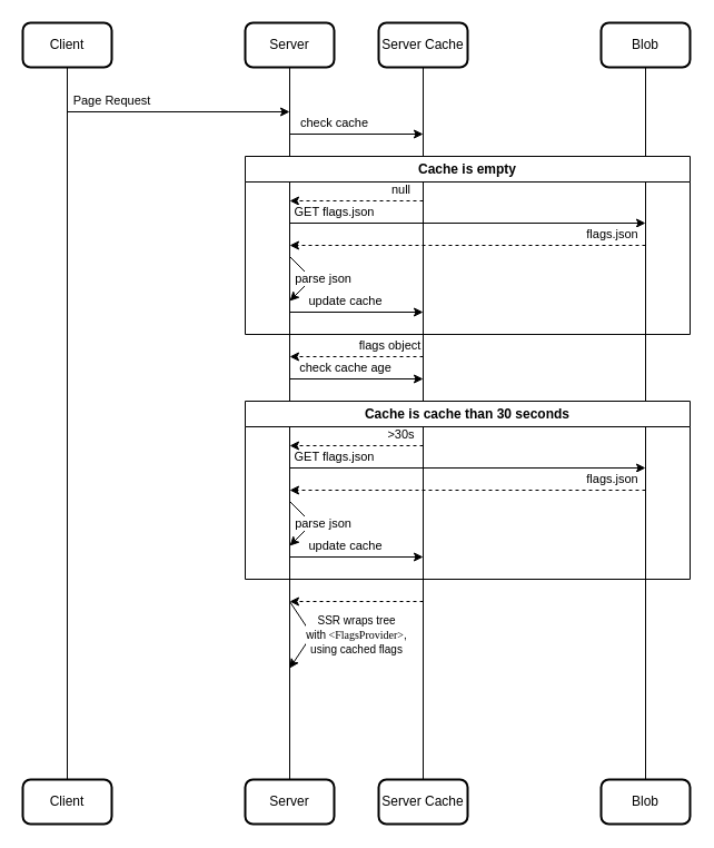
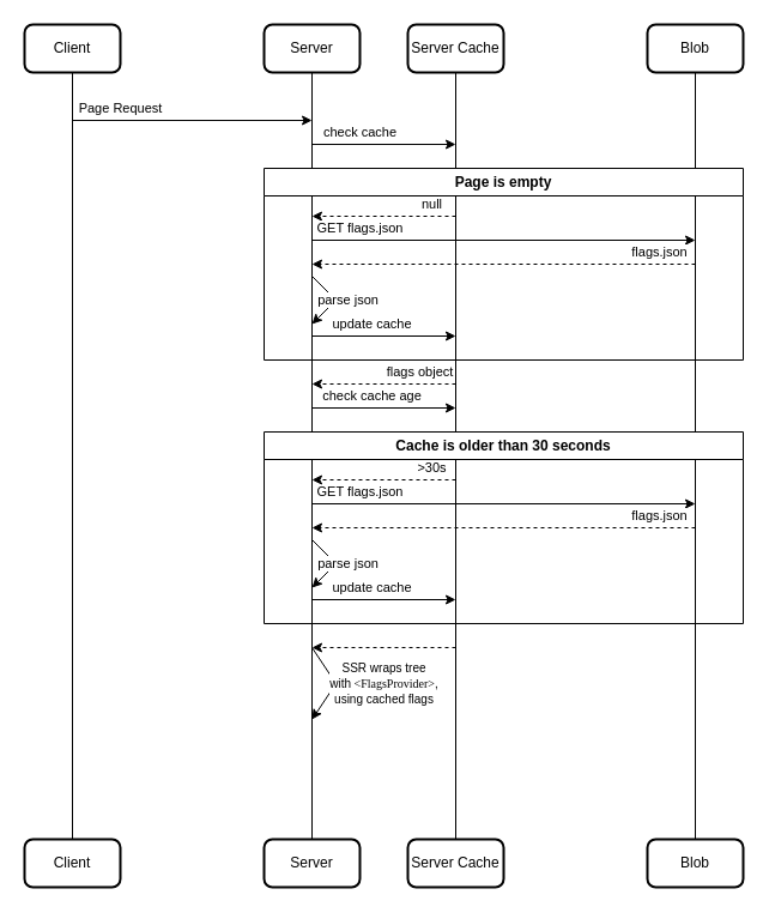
- <mxCell id="16" value="Cache is empty" style="swimlane;whiteSpace=wrap;html=1;" vertex="1" parent="1"><mxGeometry x="220" y="140" width="400" height="160" as="geometry"><mxRectangle x="320" y="200" width="120" height="30" as="alternateBounds" /></mxGeometry></mxCell>
+ <mxCell id="16" value="Page is empty" style="swimlane;whiteSpace=wrap;html=1;" vertex="1" parent="1"><mxGeometry x="220" y="140" width="400" height="160" as="geometry"><mxRectangle x="320" y="200" width="120" height="30" as="alternateBounds" /></mxGeometry></mxCell>
- <mxCell id="23" value="Cache is cache than 30 seconds" style="swimlane;whiteSpace=wrap;html=1;" vertex="1" parent="1"><mxGeometry x="220" y="360" width="400" height="160" as="geometry" /></mxCell>
+ <mxCell id="23" value="Cache is older than 30 seconds" style="swimlane;whiteSpace=wrap;html=1;" vertex="1" parent="1"><mxGeometry x="220" y="360" width="400" height="160" as="geometry" /></mxCell>
